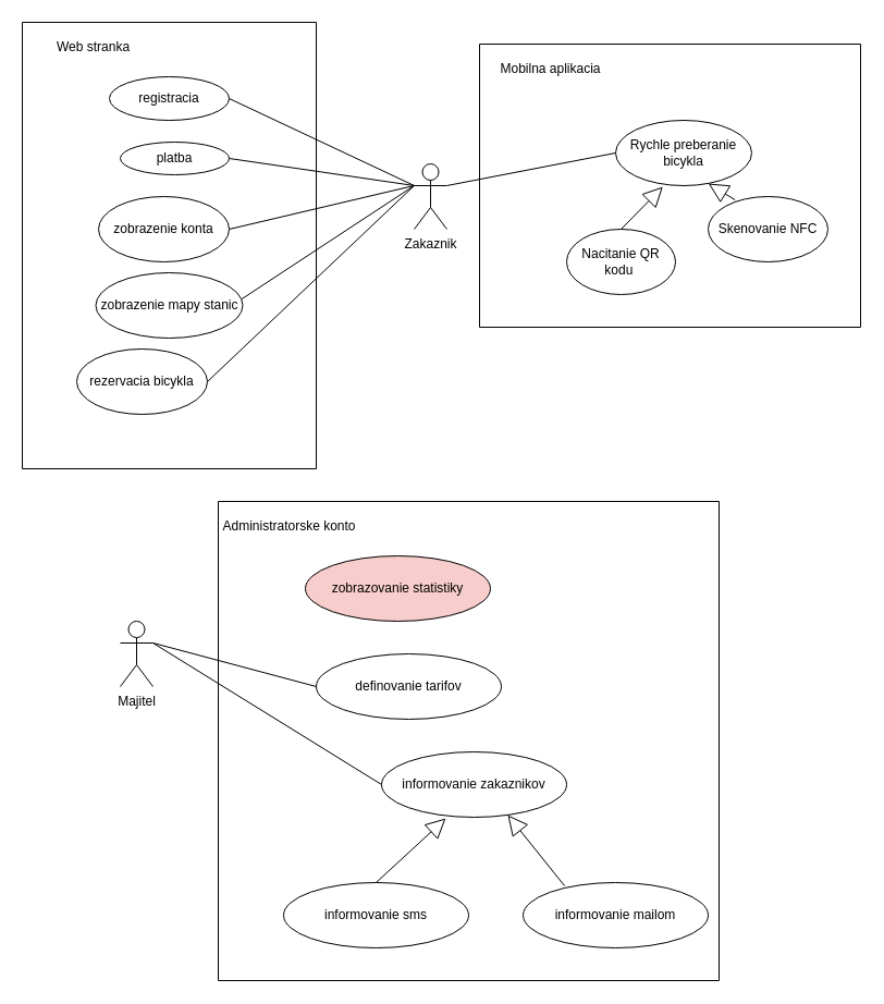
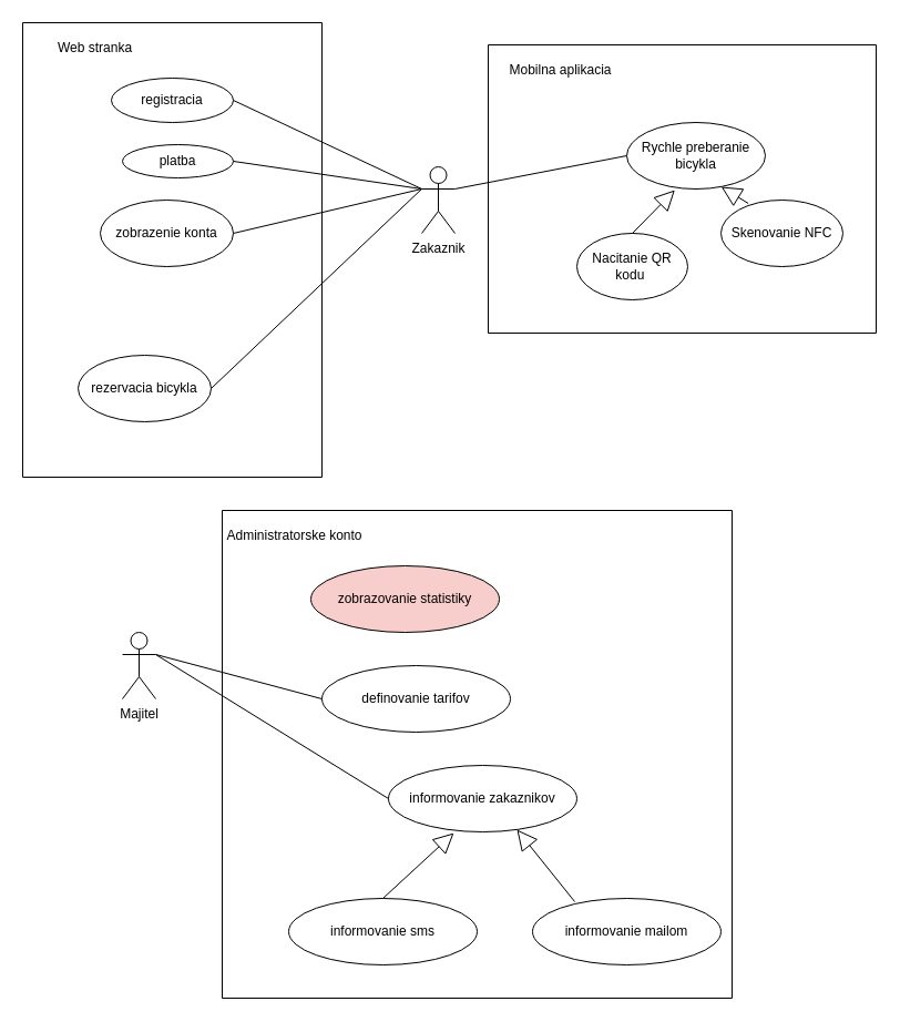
- <mxCell id="20" value="" style="endArrow=none;html=1;rounded=0;exitX=0.994;exitY=0.4;exitDx=0;exitDy=0;exitPerimeter=0;entryX=0;entryY=0.333;entryDx=0;entryDy=0;entryPerimeter=0;" parent="1" source="8" edge="1" target="2"><mxGeometry width="50" height="50" relative="1" as="geometry"><mxPoint x="360" y="260" as="sourcePoint" /><mxPoint x="550" y="310" as="targetPoint" /></mxGeometry></mxCell>
- <mxCell id="8" value="zobrazenie mapy stanic" style="ellipse;whiteSpace=wrap;html=1;" parent="3" vertex="1"><mxGeometry x="67.5" y="230" width="135" height="60" as="geometry" /></mxCell>
